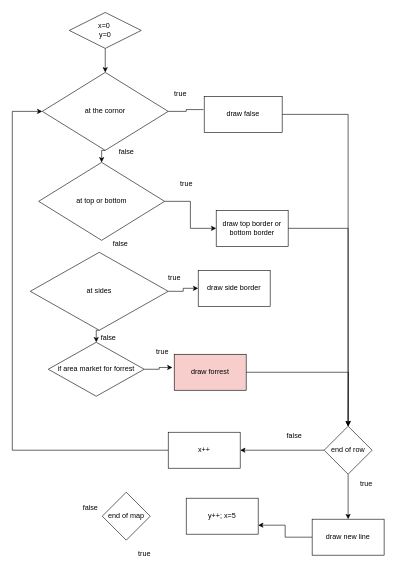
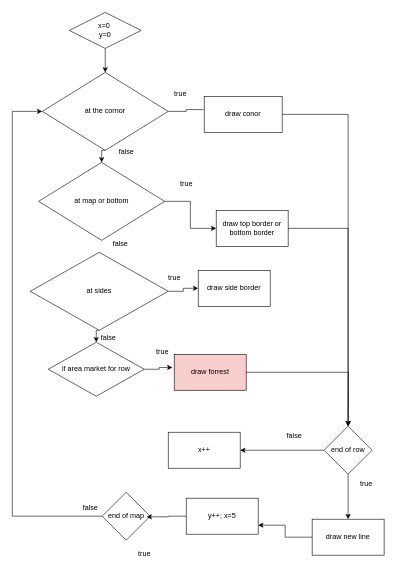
- <mxCell id="11" value="&lt;div&gt;draw false&lt;/div&gt;" style="whiteSpace=wrap;html=1;" vertex="1" parent="1"><mxGeometry x="340" y="160" width="130" height="60" as="geometry" /></mxCell>
+ <mxCell id="11" value="&lt;div&gt;draw conor&lt;/div&gt;" style="whiteSpace=wrap;html=1;" vertex="1" parent="1"><mxGeometry x="340" y="160" width="130" height="60" as="geometry" /></mxCell>
- <mxCell id="7" value="at top or bottom" style="rhombus;whiteSpace=wrap;html=1;" vertex="1" parent="1"><mxGeometry x="64" y="270" width="210" height="130" as="geometry" /></mxCell>
+ <mxCell id="7" value="at map or bottom" style="rhombus;whiteSpace=wrap;html=1;" vertex="1" parent="1"><mxGeometry x="64" y="270" width="210" height="130" as="geometry" /></mxCell>
- <mxCell id="16" value="if area market for forrest" style="rhombus;whiteSpace=wrap;html=1;" vertex="1" parent="1"><mxGeometry x="80" y="570" width="160" height="90" as="geometry" /></mxCell>
+ <mxCell id="16" value="if area market for row" style="rhombus;whiteSpace=wrap;html=1;" vertex="1" parent="1"><mxGeometry x="80" y="570" width="160" height="90" as="geometry" /></mxCell>
- <mxCell id="31" style="edgeStyle=orthogonalEdgeStyle;rounded=0;orthogonalLoop=1;jettySize=auto;html=1;exitX=0;exitY=0.5;exitDx=0;exitDy=0;entryX=0;entryY=0.5;entryDx=0;entryDy=0;" edge="1" parent="1" source="32" target="5"><mxGeometry relative="1" as="geometry"><mxPoint x="-30" y="180" as="targetPoint" /><Array as="points"><mxPoint x="20" y="750" /><mxPoint x="20" y="185" /></Array></mxGeometry></mxCell>
+ <mxCell id="36" style="edgeStyle=orthogonalEdgeStyle;rounded=0;orthogonalLoop=1;jettySize=auto;html=1;exitX=0;exitY=0.5;exitDx=0;exitDy=0;entryX=0;entryY=0.5;entryDx=0;entryDy=0;" edge="1" parent="1" source="37" target="5"><mxGeometry relative="1" as="geometry"><mxPoint x="20" y="180" as="targetPoint" /><Array as="points"><mxPoint x="20" y="860" /><mxPoint x="20" y="185" /></Array></mxGeometry></mxCell>
+ <mxCell id="39" style="edgeStyle=orthogonalEdgeStyle;rounded=0;orthogonalLoop=1;jettySize=auto;html=1;exitX=0;exitY=0.5;exitDx=0;exitDy=0;entryX=0.925;entryY=0.513;entryDx=0;entryDy=0;entryPerimeter=0;" edge="1" parent="1" source="35" target="37"><mxGeometry relative="1" as="geometry" /></mxCell>
